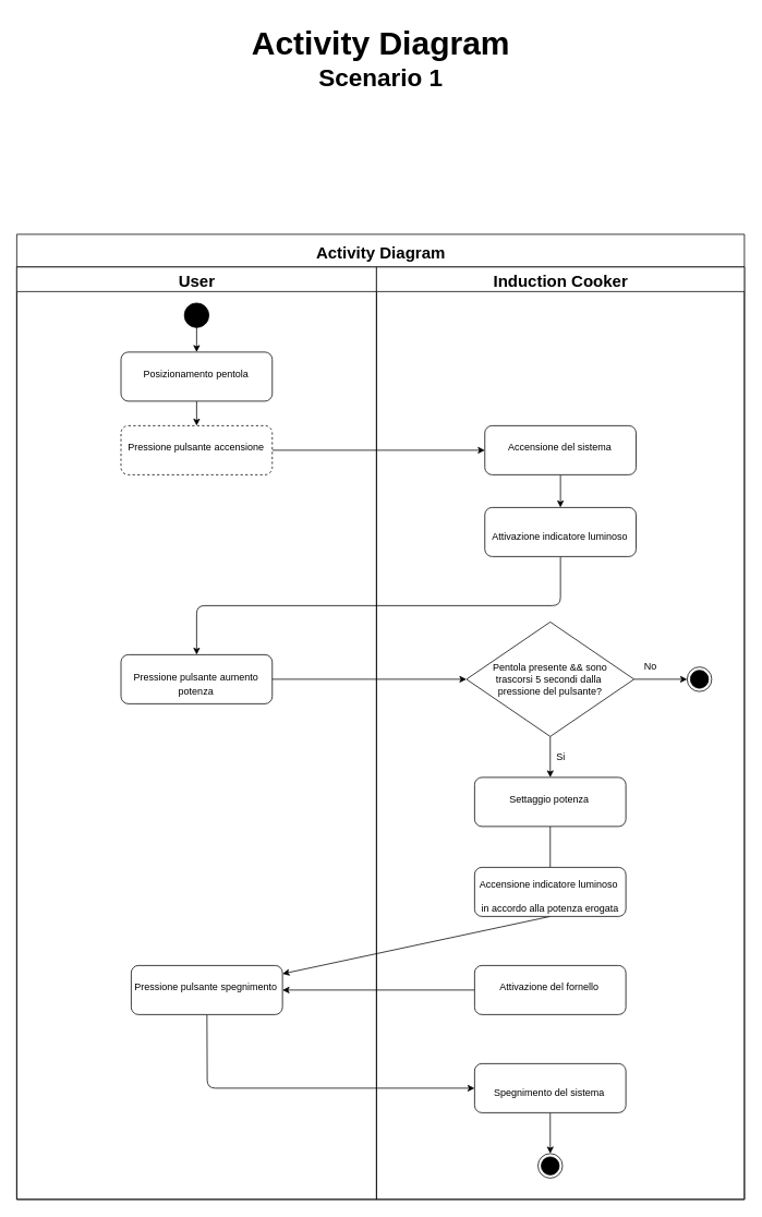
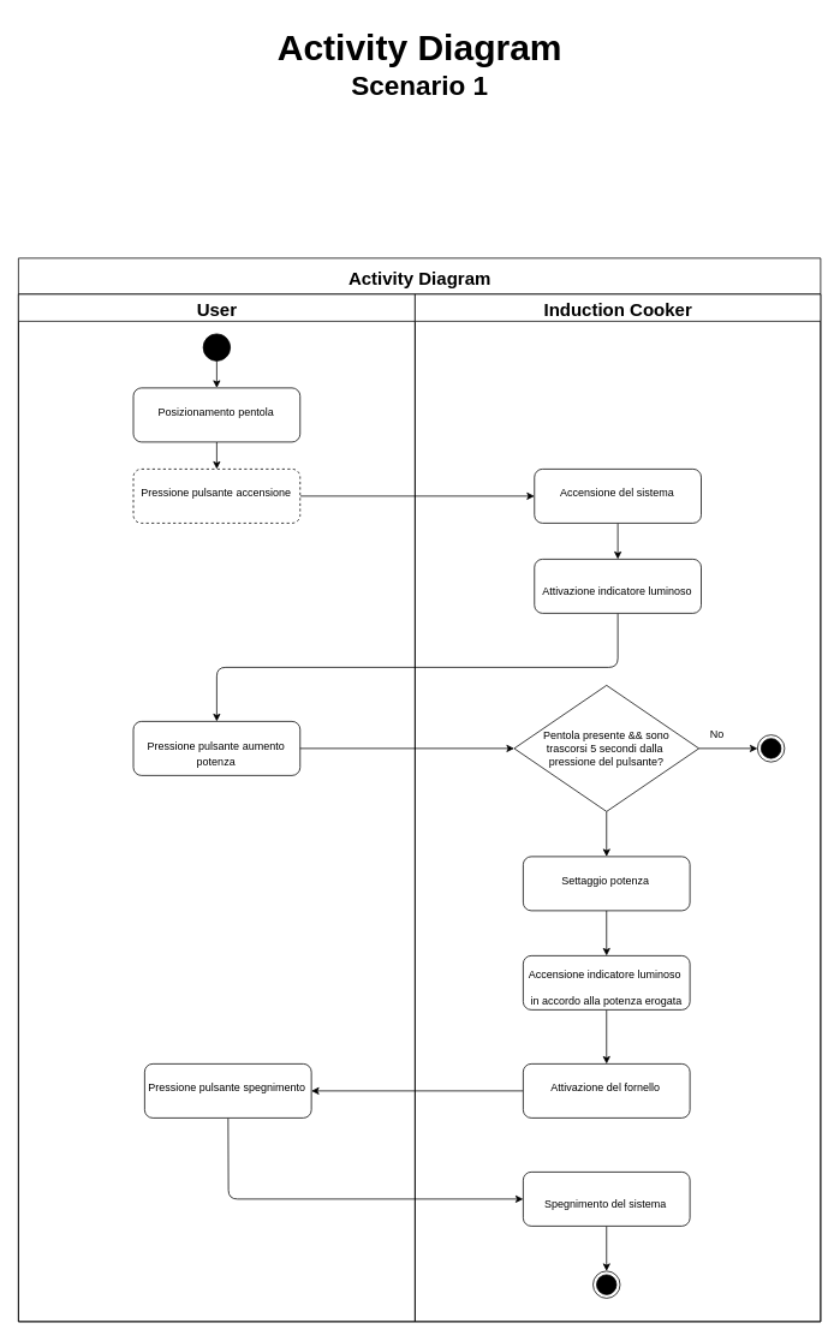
- <mxCell id="33" value="Si" style="text;html=1;align=center;verticalAlign=middle;resizable=0;points=[];autosize=1;strokeColor=none;fillColor=none;fontSize=12;" parent="16" vertex="1"><mxGeometry x="210" y="584" width="30" height="30" as="geometry" /></mxCell>
- <mxCell id="20" style="edgeStyle=none;html=1;exitX=0.5;exitY=1;exitDx=0;exitDy=0;entryX=0.5;entryY=0;entryDx=0;entryDy=0;endArrow=none;" parent="16" source="21" target="31" edge="1"><mxGeometry relative="1" as="geometry" /></mxCell>
+ <mxCell id="20" style="edgeStyle=none;html=1;exitX=0.5;exitY=1;exitDx=0;exitDy=0;entryX=0.5;entryY=0;entryDx=0;entryDy=0;" parent="16" source="21" target="31" edge="1"><mxGeometry relative="1" as="geometry" /></mxCell>
- <mxCell id="30" style="edgeStyle=none;html=1;exitX=0.5;exitY=1;exitDx=0;exitDy=0;" parent="16" source="31" target="11" edge="1"><mxGeometry relative="1" as="geometry" /></mxCell>
+ <mxCell id="30" style="edgeStyle=none;html=1;exitX=0.5;exitY=1;exitDx=0;exitDy=0;entryX=0.5;entryY=0;entryDx=0;entryDy=0;" parent="16" source="31" target="23" edge="1"><mxGeometry relative="1" as="geometry" /></mxCell>
